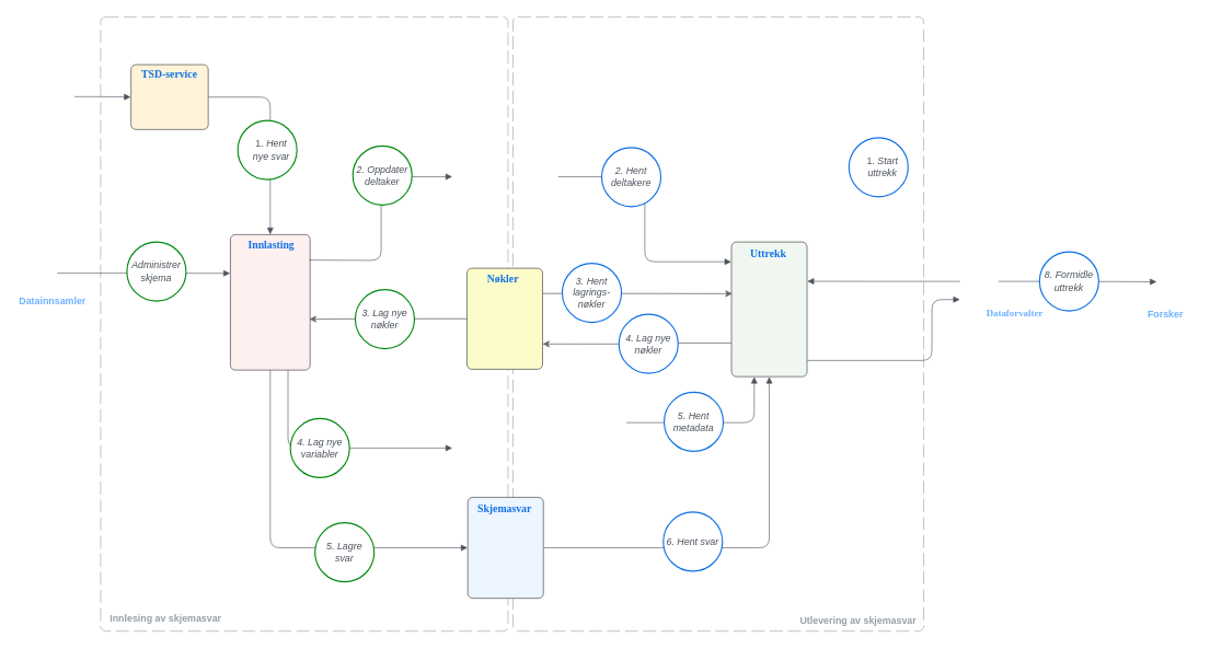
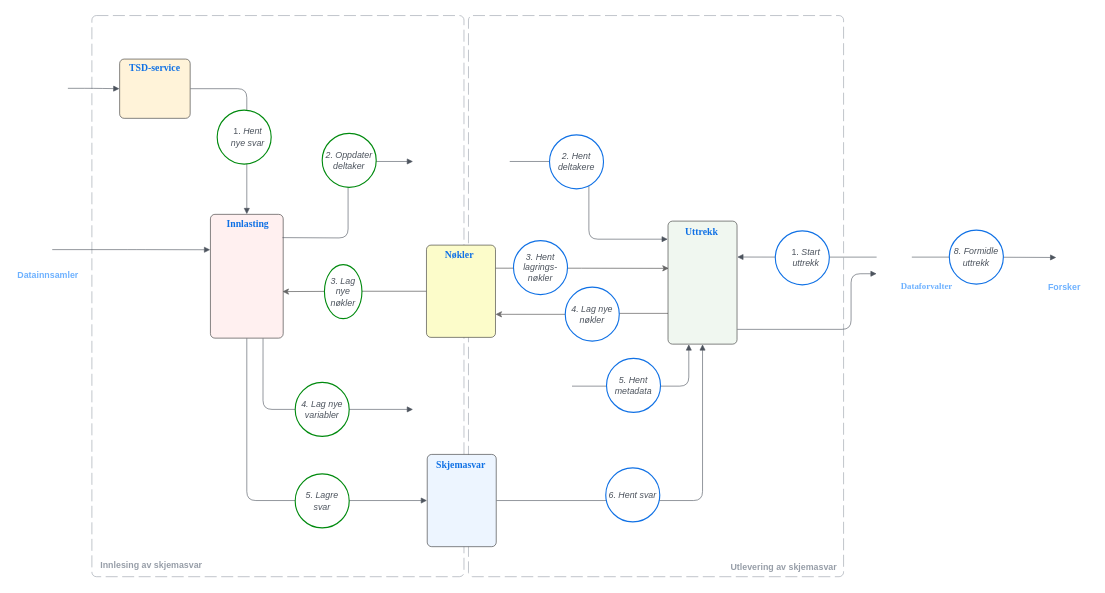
- <mxCell id="66" value="&lt;ol style=&quot;margin: 0px; padding-left: 10px;list-style-position: inside; list-style-type:decimal&quot;&gt;&lt;li style=&quot;text-align:center;color:#4c535d;font-size:11.8px;&quot;&gt;&lt;span style=&quot;margin-left: 0px;margin-top: -2px;&quot;&gt;&lt;span style=&quot;font-size:11.8px;color:#4c535d;font-style: italic;&quot;&gt;Start uttrekk&lt;/span&gt;&lt;/span&gt;&lt;/li&gt;&lt;/ol&gt;" style="html=1;overflow=block;blockSpacing=1;whiteSpace=wrap;ellipse;fontSize=13;spacing=3.8;strokeColor=#1071e5;strokeOpacity=100;fillOpacity=100;rounded=1;absoluteArcSize=1;arcSize=12;fillColor=#ffffff;strokeWidth=1.5;lucidId=CnBLCtBzPJ-0;movable=1;resizable=1;rotatable=1;deletable=1;editable=1;locked=0;connectable=1;" parent="2" vertex="1"><mxGeometry x="1013" y="147" width="72" height="72" as="geometry" /></mxCell>
+ <mxCell id="66" value="&lt;ol style=&quot;margin: 0px; padding-left: 10px;list-style-position: inside; list-style-type:decimal&quot;&gt;&lt;li style=&quot;text-align:center;color:#4c535d;font-size:11.8px;&quot;&gt;&lt;span style=&quot;margin-left: 0px;margin-top: -2px;&quot;&gt;&lt;span style=&quot;font-size:11.8px;color:#4c535d;font-style: italic;&quot;&gt;Start uttrekk&lt;/span&gt;&lt;/span&gt;&lt;/li&gt;&lt;/ol&gt;" style="html=1;overflow=block;blockSpacing=1;whiteSpace=wrap;ellipse;fontSize=13;spacing=3.8;strokeColor=#1071e5;strokeOpacity=100;fillOpacity=100;rounded=1;absoluteArcSize=1;arcSize=12;fillColor=#ffffff;strokeWidth=1.5;lucidId=CnBLCtBzPJ-0;movable=1;resizable=1;rotatable=1;deletable=1;editable=1;locked=0;connectable=1;" parent="2" vertex="1"><mxGeometry x="1013" y="287" width="72" height="72" as="geometry" /></mxCell>
- <mxCell id="62" value="Administrer skjema" style="html=1;overflow=block;blockSpacing=1;whiteSpace=wrap;ellipse;fontSize=11.8;fontColor=#4c535d;fontStyle=2;align=center;spacing=3.8;strokeColor=#008a0e;strokeOpacity=100;fillOpacity=100;rounded=1;absoluteArcSize=1;arcSize=12;fillColor=#ffffff;strokeWidth=1.5;lucidId=qcBLIXMZv9qz;movable=1;resizable=1;rotatable=1;deletable=1;editable=1;locked=0;connectable=1;" parent="2" vertex="1"><mxGeometry x="134" y="274" width="72" height="72" as="geometry" /></mxCell>
- <mxCell id="14" value="3. Lag nye nøkler" style="html=1;overflow=block;blockSpacing=1;whiteSpace=wrap;ellipse;fontSize=11.8;fontColor=#4c535d;fontStyle=2;align=center;spacing=3.8;strokeColor=#008a0e;strokeOpacity=100;fillOpacity=100;rounded=1;absoluteArcSize=1;arcSize=12;fillColor=#ffffff;strokeWidth=1.5;lucidId=S-ALPJSNW~8j;movable=1;resizable=1;rotatable=1;deletable=1;editable=1;locked=0;connectable=1;" parent="11" vertex="1"><mxGeometry x="310" y="332" width="72" height="72" as="geometry" /></mxCell>
+ <mxCell id="14" value="3. Lag nye nøkler" style="html=1;overflow=block;blockSpacing=1;whiteSpace=wrap;ellipse;fontSize=11.8;fontColor=#4c535d;fontStyle=2;align=center;spacing=3.8;strokeColor=#008a0e;strokeOpacity=100;fillOpacity=100;rounded=1;absoluteArcSize=1;arcSize=12;fillColor=#ffffff;strokeWidth=1.5;lucidId=S-ALPJSNW~8j;movable=1;resizable=1;rotatable=1;deletable=1;editable=1;locked=0;connectable=1;" parent="11" vertex="1"><mxGeometry x="310" y="332" width="50" height="72" as="geometry" /></mxCell>
- <mxCell id="60" value="4. Lag nye variabler" style="html=1;overflow=block;blockSpacing=1;whiteSpace=wrap;ellipse;fontSize=11.8;fontColor=#4c535d;fontStyle=2;align=center;spacing=3.8;strokeColor=#008a0e;strokeOpacity=100;fillOpacity=100;rounded=1;absoluteArcSize=1;arcSize=12;fillColor=#ffffff;strokeWidth=1.5;lucidId=WbBL4zbmNeUF;movable=1;resizable=1;rotatable=1;deletable=1;editable=1;locked=0;connectable=1;" parent="2" vertex="1"><mxGeometry x="333" y="489" width="72" height="72" as="geometry" /></mxCell>
+ <mxCell id="60" value="4. Lag nye variabler" style="html=1;overflow=block;blockSpacing=1;whiteSpace=wrap;ellipse;fontSize=11.8;fontColor=#4c535d;fontStyle=2;align=center;spacing=3.8;strokeColor=#008a0e;strokeOpacity=100;fillOpacity=100;rounded=1;absoluteArcSize=1;arcSize=12;fillColor=#ffffff;strokeWidth=1.5;lucidId=WbBL4zbmNeUF;movable=1;resizable=1;rotatable=1;deletable=1;editable=1;locked=0;connectable=1;" parent="2" vertex="1"><mxGeometry x="373" y="489" width="72" height="72" as="geometry" /></mxCell>
- <mxCell id="61" value="5. Lagre svar" style="html=1;overflow=block;blockSpacing=1;whiteSpace=wrap;ellipse;fontSize=11.8;fontColor=#4c535d;fontStyle=2;align=center;spacing=3.8;strokeColor=#008a0e;strokeOpacity=100;fillOpacity=100;rounded=1;absoluteArcSize=1;arcSize=12;fillColor=#ffffff;strokeWidth=1.5;lucidId=~bBL49Ooogpv;movable=1;resizable=1;rotatable=1;deletable=1;editable=1;locked=0;connectable=1;" parent="2" vertex="1"><mxGeometry x="363" y="616" width="72" height="72" as="geometry" /></mxCell>
+ <mxCell id="61" value="5. Lagre svar" style="html=1;overflow=block;blockSpacing=1;whiteSpace=wrap;ellipse;fontSize=11.8;fontColor=#4c535d;fontStyle=2;align=center;spacing=3.8;strokeColor=#008a0e;strokeOpacity=100;fillOpacity=100;rounded=1;absoluteArcSize=1;arcSize=12;fillColor=#ffffff;strokeWidth=1.5;lucidId=~bBL49Ooogpv;movable=1;resizable=1;rotatable=1;deletable=1;editable=1;locked=0;connectable=1;" parent="2" vertex="1"><mxGeometry x="373" y="611" width="72" height="72" as="geometry" /></mxCell>
